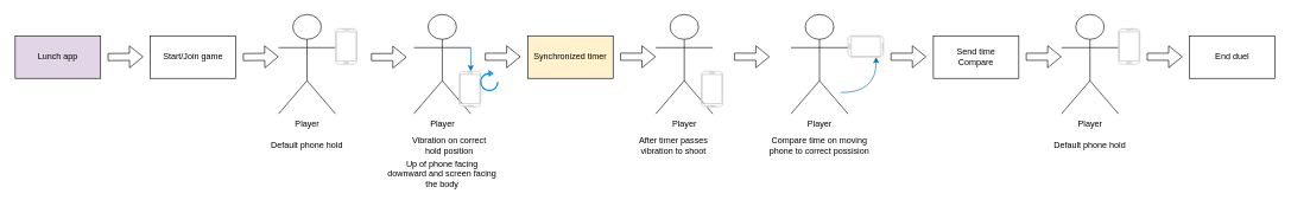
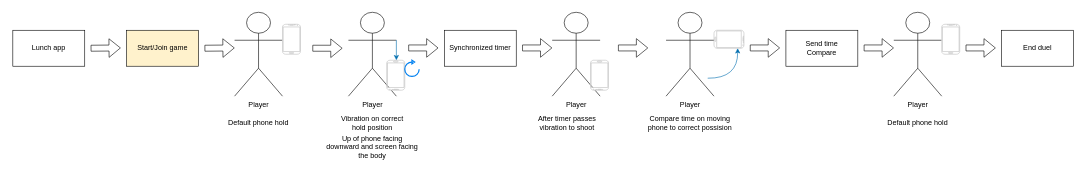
- <mxCell id="24" value="Lunch app" style="rounded=0;whiteSpace=wrap;html=1;fillColor=#e1d5e7;" vertex="1" parent="1"><mxGeometry x="20" y="50" width="120" height="60" as="geometry" /></mxCell>
+ <mxCell id="24" value="Lunch app" style="rounded=0;whiteSpace=wrap;html=1;" vertex="1" parent="1"><mxGeometry x="20" y="50" width="120" height="60" as="geometry" /></mxCell>
- <mxCell id="25" value="Start/Join game" style="rounded=0;whiteSpace=wrap;html=1;" vertex="1" parent="1"><mxGeometry x="210" y="50" width="120" height="60" as="geometry" /></mxCell>
+ <mxCell id="25" value="Start/Join game" style="rounded=0;whiteSpace=wrap;html=1;fillColor=#fff2cc;" vertex="1" parent="1"><mxGeometry x="210" y="50" width="120" height="60" as="geometry" /></mxCell>
- <mxCell id="14" value="Synchronized timer" style="rounded=0;whiteSpace=wrap;html=1;fillColor=#fff2cc;" vertex="1" parent="1"><mxGeometry x="740" y="50" width="120" height="60" as="geometry" /></mxCell>
+ <mxCell id="14" value="Synchronized timer" style="rounded=0;whiteSpace=wrap;html=1;" vertex="1" parent="1"><mxGeometry x="740" y="50" width="120" height="60" as="geometry" /></mxCell>
- <mxCell id="11" value="Vibration on correct hold position" style="text;html=1;strokeColor=none;fillColor=none;align=center;verticalAlign=middle;whiteSpace=wrap;rounded=0;" vertex="1" parent="1"><mxGeometry x="570" y="190" width="120" height="30" as="geometry" /></mxCell>
+ <mxCell id="11" value="Vibration on correct hold position" style="text;html=1;strokeColor=none;fillColor=none;align=center;verticalAlign=middle;whiteSpace=wrap;rounded=0;" vertex="1" parent="1"><mxGeometry x="560" y="190" width="120" height="30" as="geometry" /></mxCell>
